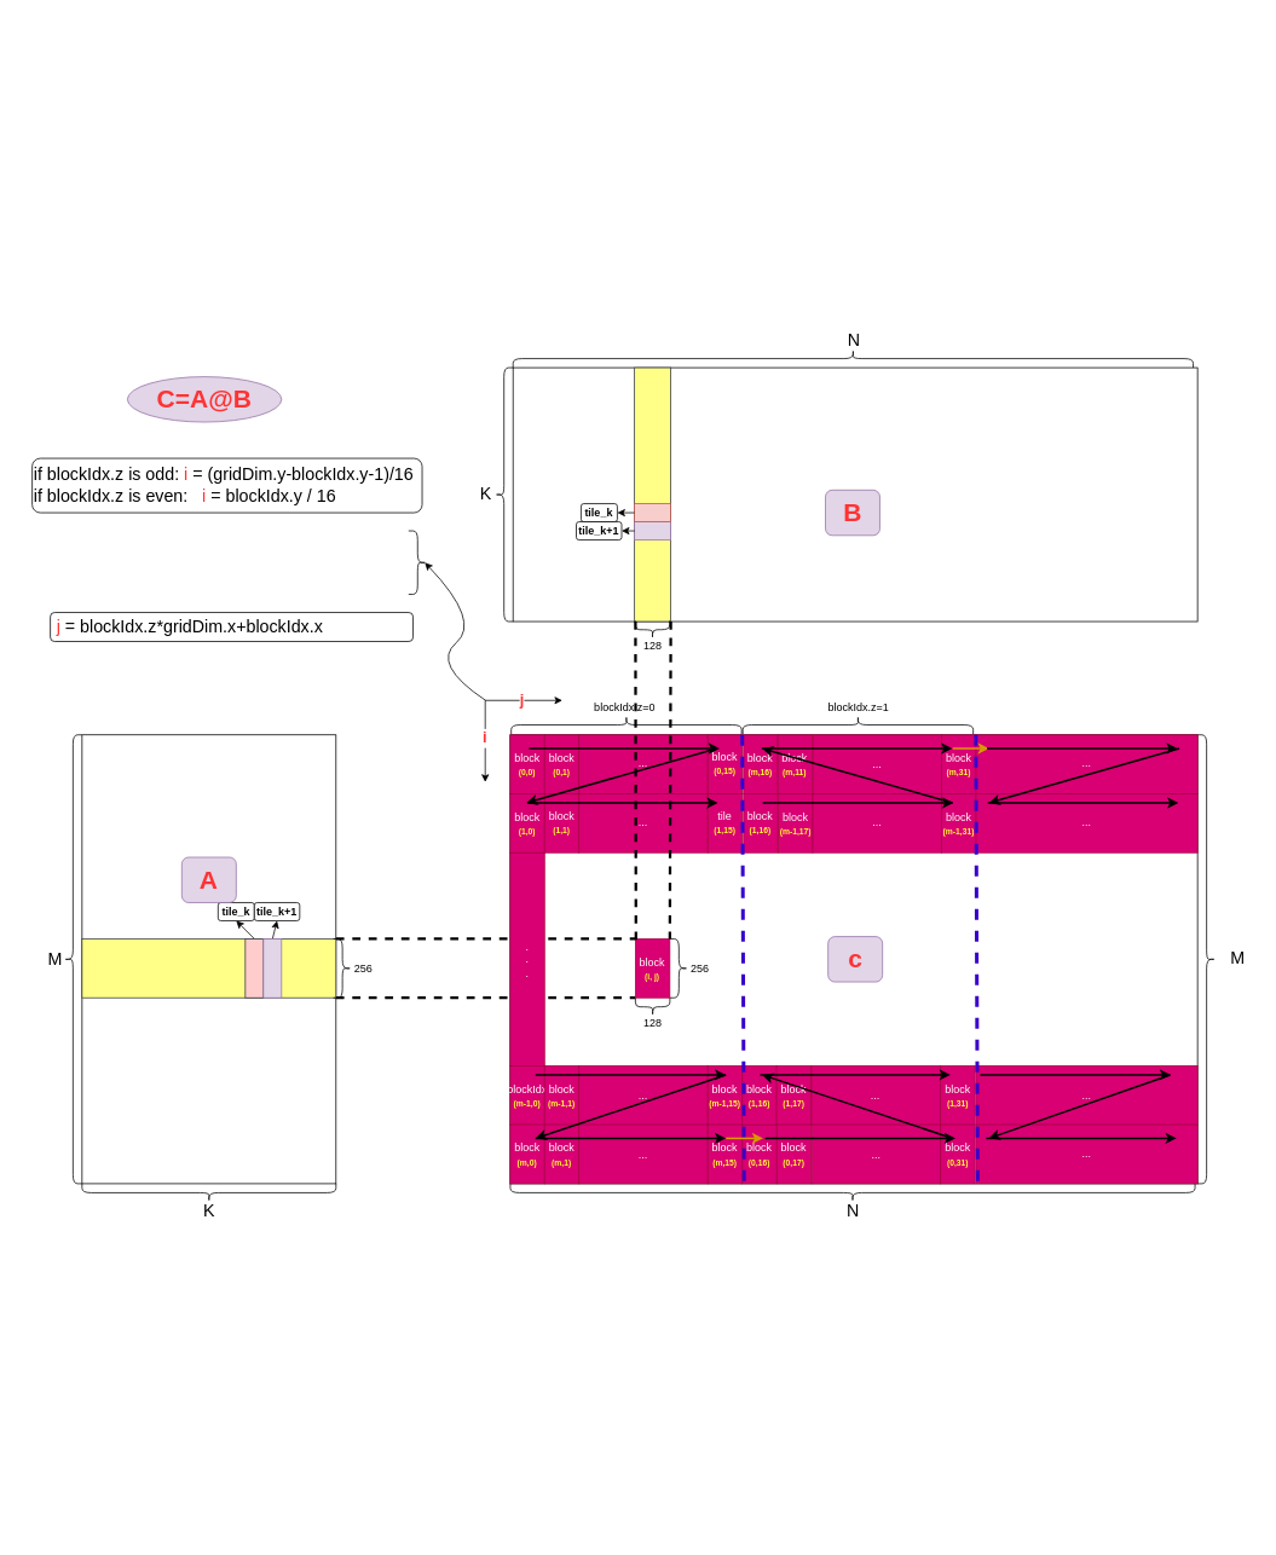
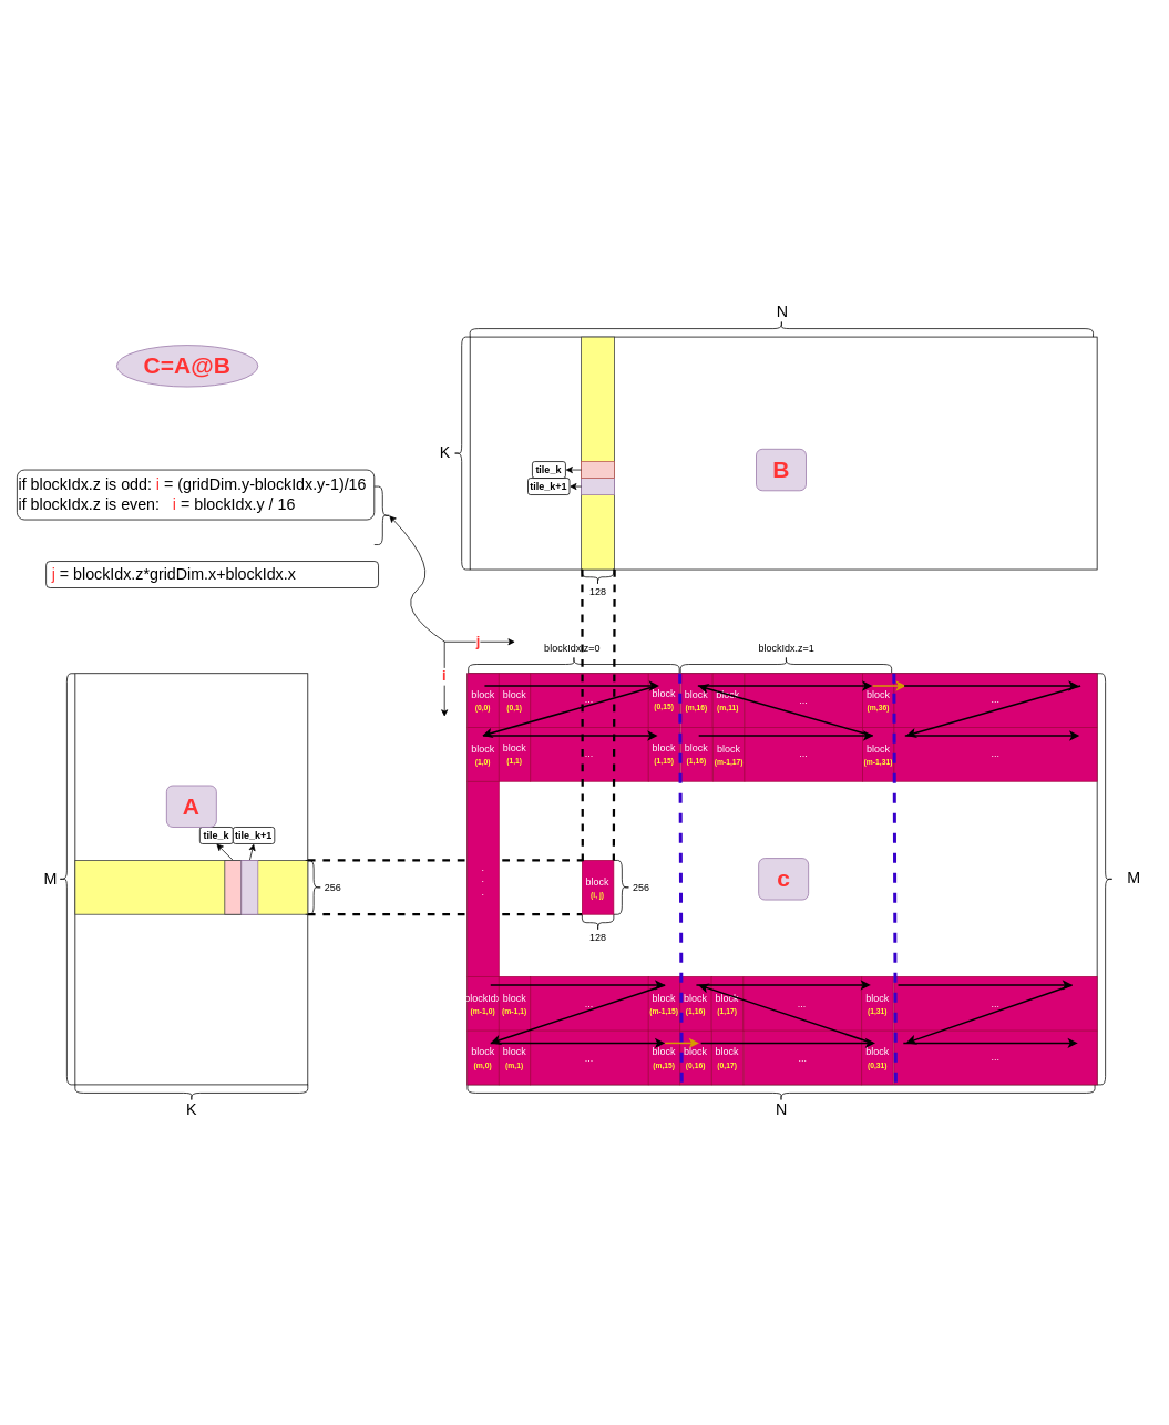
- <mxCell id="116" value="&lt;div&gt;&lt;font style=&quot;font-size: 19px&quot;&gt;if blockIdx.z is odd:&amp;nbsp;&lt;/font&gt;&lt;span style=&quot;font-size: 19px&quot;&gt;&lt;font color=&quot;#ff3333&quot;&gt;i&lt;/font&gt; = (gridDim.y-blockIdx.y-1)/16&amp;nbsp;&lt;/span&gt;&lt;/div&gt;&lt;div&gt;&lt;span style=&quot;font-size: 19px&quot;&gt;if&amp;nbsp;&lt;/span&gt;&lt;font style=&quot;font-size: 19px&quot;&gt;blockIdx.z is even:&amp;nbsp; &amp;nbsp;&lt;/font&gt;&lt;span style=&quot;font-size: 19px&quot;&gt;&lt;font color=&quot;#ff3333&quot;&gt;i&lt;/font&gt; = blockIdx.y / 16&lt;/span&gt;&lt;/div&gt;" style="rounded=1;whiteSpace=wrap;html=1;align=left;" parent="1" vertex="1"><mxGeometry x="35" y="505" width="430" height="60" as="geometry" /></mxCell>
+ <mxCell id="116" value="&lt;div&gt;&lt;font style=&quot;font-size: 19px&quot;&gt;if blockIdx.z is odd:&amp;nbsp;&lt;/font&gt;&lt;span style=&quot;font-size: 19px&quot;&gt;&lt;font color=&quot;#ff3333&quot;&gt;i&lt;/font&gt; = (gridDim.y-blockIdx.y-1)/16&amp;nbsp;&lt;/span&gt;&lt;/div&gt;&lt;div&gt;&lt;span style=&quot;font-size: 19px&quot;&gt;if&amp;nbsp;&lt;/span&gt;&lt;font style=&quot;font-size: 19px&quot;&gt;blockIdx.z is even:&amp;nbsp; &amp;nbsp;&lt;/font&gt;&lt;span style=&quot;font-size: 19px&quot;&gt;&lt;font color=&quot;#ff3333&quot;&gt;i&lt;/font&gt; = blockIdx.y / 16&lt;/span&gt;&lt;/div&gt;" style="rounded=1;whiteSpace=wrap;html=1;align=left;" parent="1" vertex="1"><mxGeometry x="20" y="565" width="430" height="60" as="geometry" /></mxCell>
- <mxCell id="60" value="block&lt;div&gt;&lt;font color=&quot;#ffff33&quot; style=&quot;font-size: 9px;&quot;&gt;&lt;b&gt;(m,31)&lt;/b&gt;&lt;/font&gt;&lt;/div&gt;" style="rounded=0;whiteSpace=wrap;html=1;fillColor=#d80073;strokeColor=#A50040;fontColor=#ffffff;" parent="1" vertex="1"><mxGeometry x="1037.7" y="810" width="37.91" height="65" as="geometry" /></mxCell>
+ <mxCell id="60" value="block&lt;div&gt;&lt;font color=&quot;#ffff33&quot; style=&quot;font-size: 9px;&quot;&gt;&lt;b&gt;(m,36)&lt;/b&gt;&lt;/font&gt;&lt;/div&gt;" style="rounded=0;whiteSpace=wrap;html=1;fillColor=#d80073;strokeColor=#A50040;fontColor=#ffffff;" parent="1" vertex="1"><mxGeometry x="1037.7" y="810" width="37.91" height="65" as="geometry" /></mxCell>
- <mxCell id="49" value="tile&lt;div&gt;&lt;font color=&quot;#ffff33&quot; style=&quot;font-size: 9px;&quot;&gt;&lt;b&gt;(1,15)&lt;/b&gt;&lt;/font&gt;&lt;/div&gt;" style="rounded=0;whiteSpace=wrap;html=1;fillColor=#d80073;strokeColor=#A50040;fontColor=#ffffff;" parent="1" vertex="1"><mxGeometry x="780" y="874.99" width="37.91" height="65" as="geometry" /></mxCell>
+ <mxCell id="49" value="block&lt;div&gt;&lt;font color=&quot;#ffff33&quot; style=&quot;font-size: 9px;&quot;&gt;&lt;b&gt;(1,15)&lt;/b&gt;&lt;/font&gt;&lt;/div&gt;" style="rounded=0;whiteSpace=wrap;html=1;fillColor=#d80073;strokeColor=#A50040;fontColor=#ffffff;" parent="1" vertex="1"><mxGeometry x="780" y="874.99" width="37.91" height="65" as="geometry" /></mxCell>
